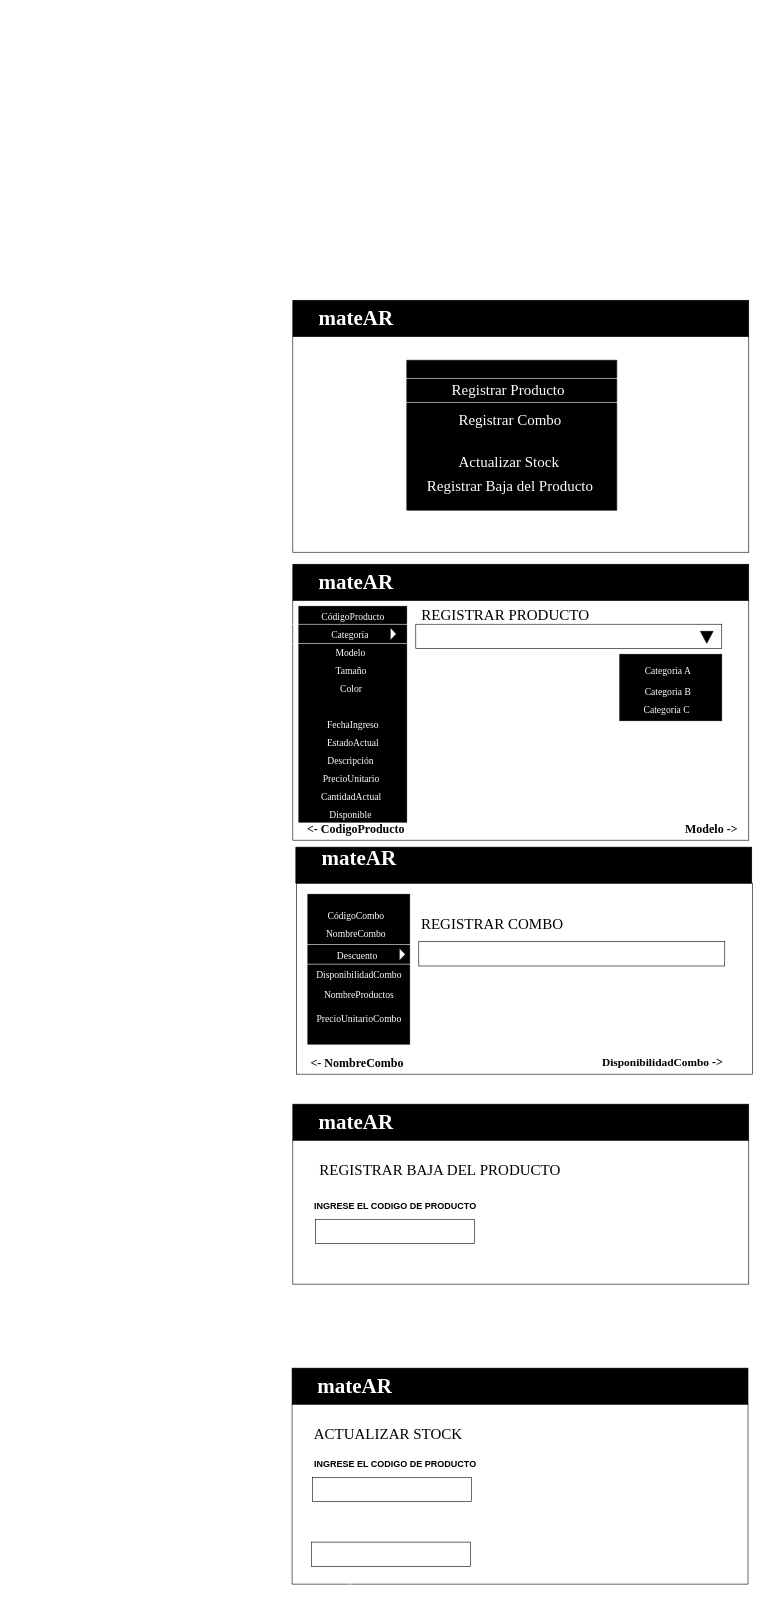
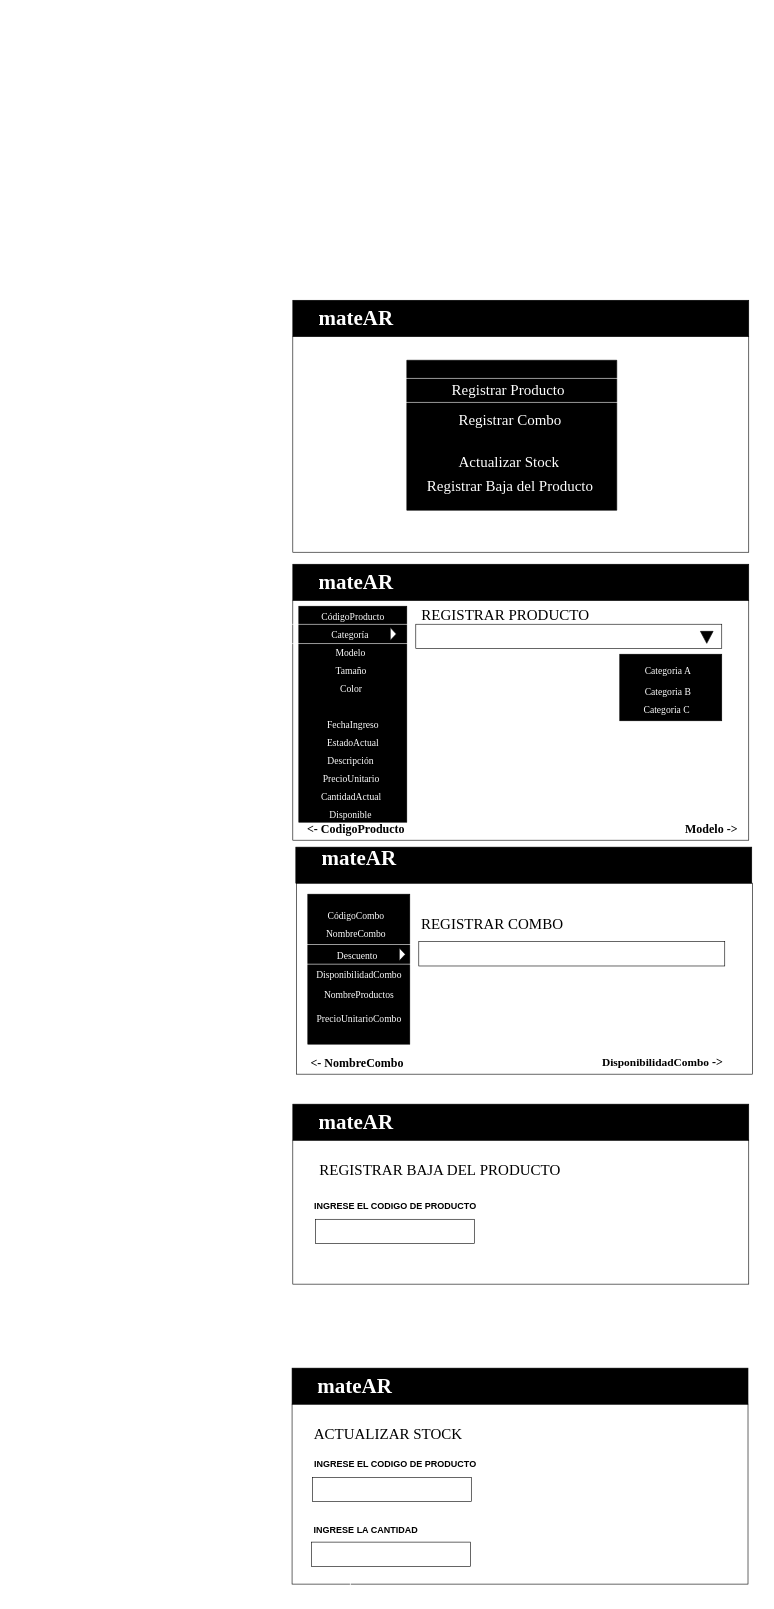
+ <mxCell id="73" value="&lt;font style=&quot;vertical-align: inherit&quot;&gt;&lt;font style=&quot;vertical-align: inherit&quot;&gt;&lt;font style=&quot;vertical-align: inherit&quot;&gt;&lt;font style=&quot;vertical-align: inherit&quot;&gt;&lt;b&gt;&lt;font style=&quot;vertical-align: inherit&quot;&gt;&lt;font style=&quot;vertical-align: inherit ; font-size: 15px&quot;&gt;&lt;font style=&quot;vertical-align: inherit&quot;&gt;&lt;font style=&quot;vertical-align: inherit&quot;&gt;INGRESE LA CANTIDAD&lt;/font&gt;&lt;/font&gt;&lt;/font&gt;&lt;/font&gt;&lt;/b&gt;&lt;/font&gt;&lt;/font&gt;&lt;/font&gt;&lt;/font&gt;" style="text;html=1;align=center;verticalAlign=middle;resizable=0;points=[];autosize=1;strokeColor=none;" parent="1" vertex="1"><mxGeometry x="513.75" y="2540" width="190" height="20" as="geometry" /></mxCell>
